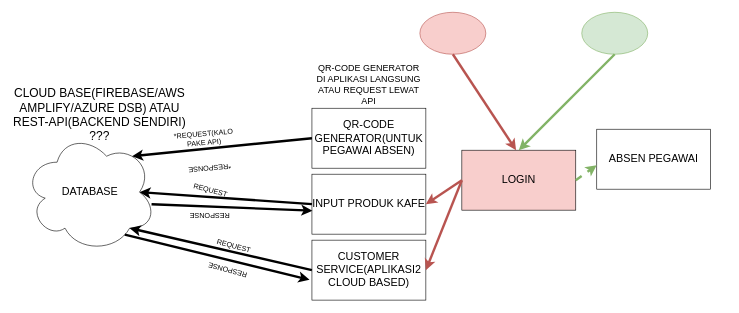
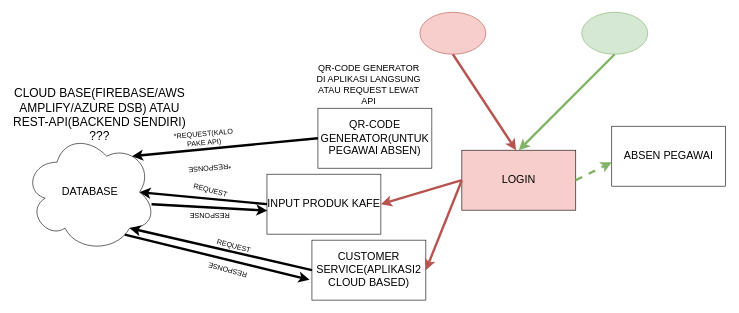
- <mxCell id="7" value="&lt;font style=&quot;font-size: 18px&quot;&gt;QR-CODE GENERATOR(UNTUK PEGAWAI ABSEN)&lt;/font&gt;" style="rounded=0;whiteSpace=wrap;html=1;" vertex="1" parent="1"><mxGeometry x="519" y="180" width="190" height="100" as="geometry" /></mxCell>
+ <mxCell id="7" value="&lt;font style=&quot;font-size: 18px&quot;&gt;QR-CODE GENERATOR(UNTUK PEGAWAI ABSEN)&lt;/font&gt;" style="rounded=0;whiteSpace=wrap;html=1;" vertex="1" parent="1"><mxGeometry x="529" y="180" width="190" height="100" as="geometry" /></mxCell>
- <mxCell id="12" value="&lt;span style=&quot;font-size: 18px&quot;&gt;ABSEN PEGAWAI&lt;/span&gt;" style="rounded=0;whiteSpace=wrap;html=1;" vertex="1" parent="1"><mxGeometry x="994" y="215" width="190" height="100" as="geometry" /></mxCell>
+ <mxCell id="12" value="&lt;span style=&quot;font-size: 18px&quot;&gt;ABSEN PEGAWAI&lt;/span&gt;" style="rounded=0;whiteSpace=wrap;html=1;" vertex="1" parent="1"><mxGeometry x="1019" y="210" width="190" height="100" as="geometry" /></mxCell>
- <mxCell id="8" value="&lt;span style=&quot;font-size: 18px&quot;&gt;INPUT PRODUK KAFE&lt;/span&gt;" style="rounded=0;whiteSpace=wrap;html=1;" vertex="1" parent="1"><mxGeometry x="519" y="290" width="190" height="100" as="geometry" /></mxCell>
+ <mxCell id="8" value="&lt;span style=&quot;font-size: 18px&quot;&gt;INPUT PRODUK KAFE&lt;/span&gt;" style="rounded=0;whiteSpace=wrap;html=1;" vertex="1" parent="1"><mxGeometry x="444" y="290" width="190" height="100" as="geometry" /></mxCell>
